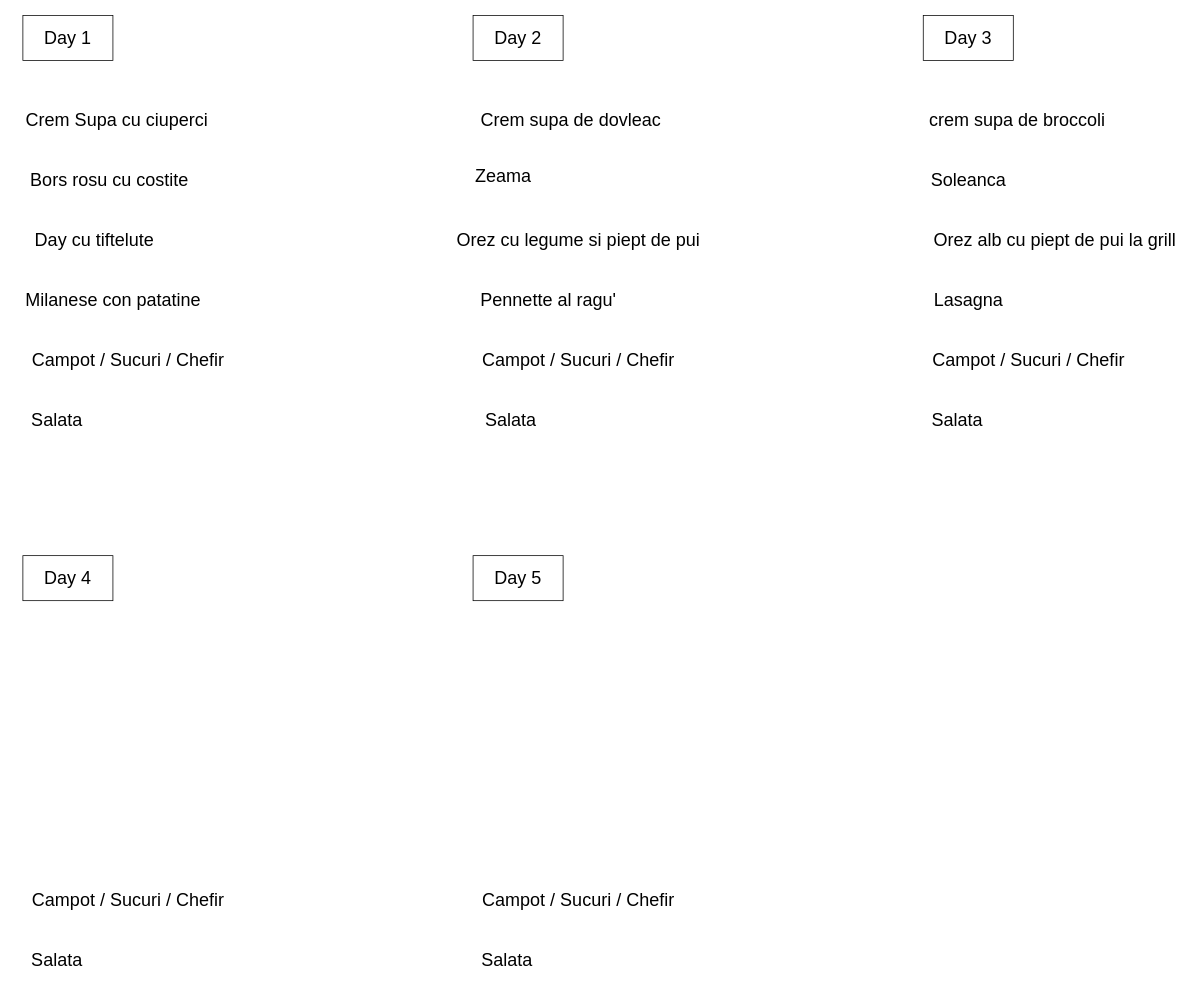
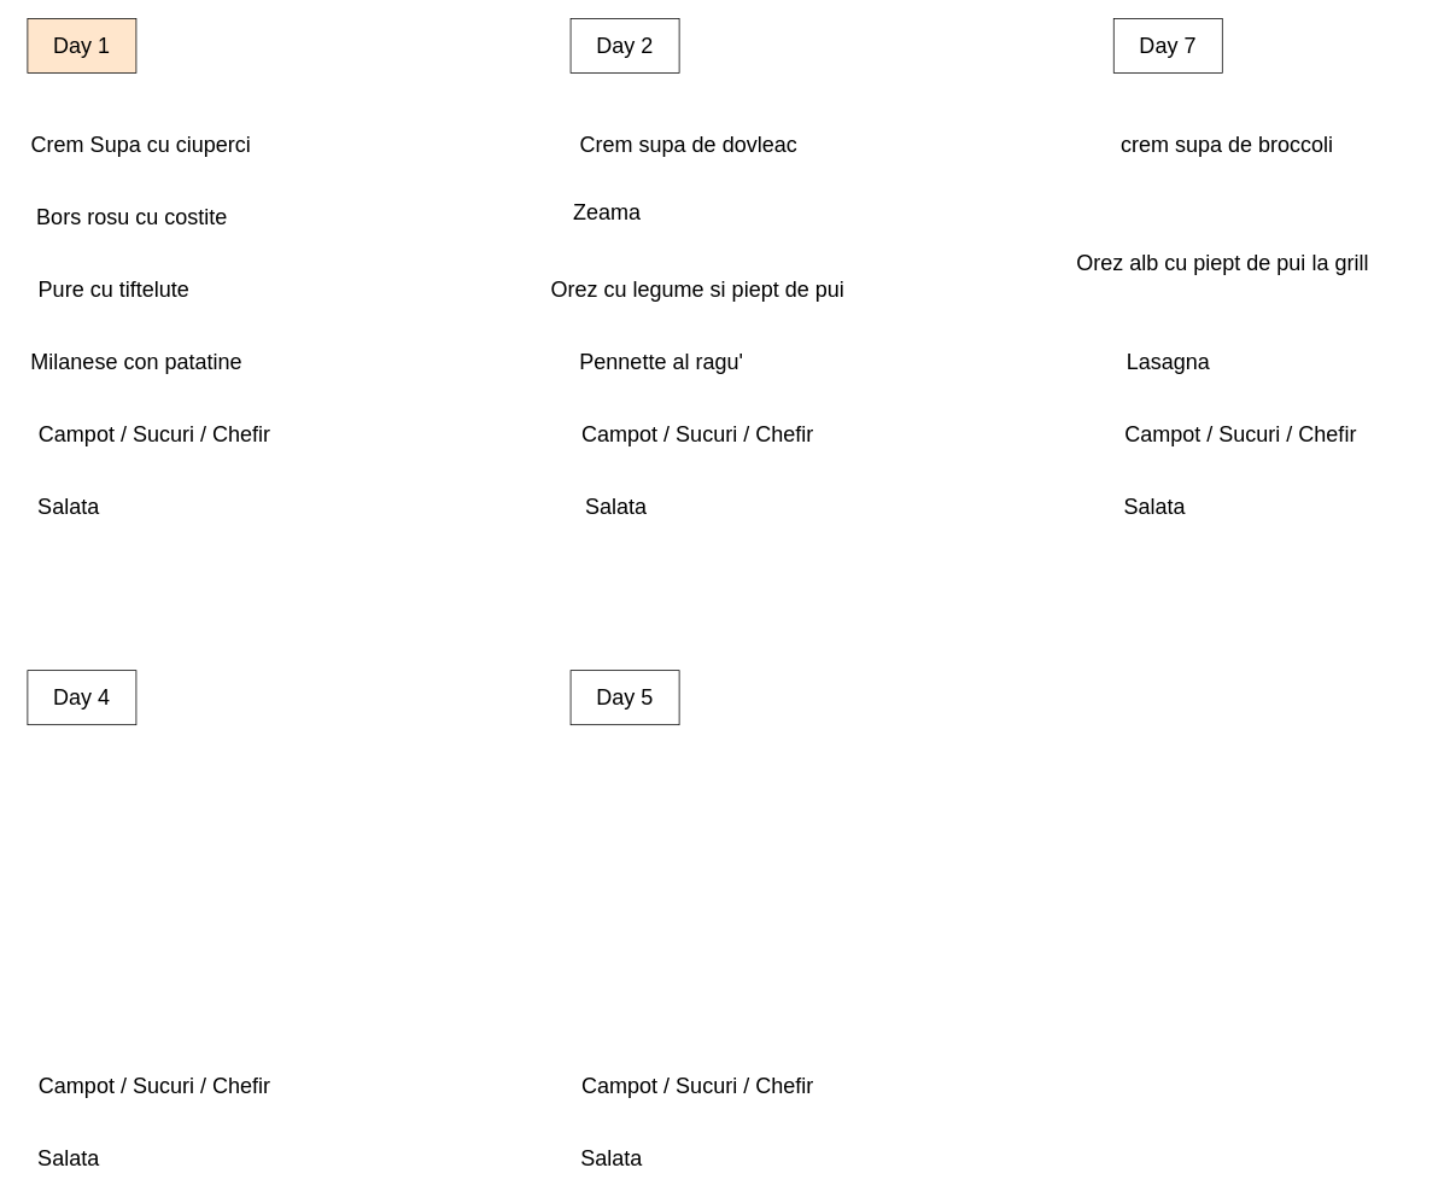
- <mxCell id="2" value="Day 1" style="whiteSpace=wrap;html=1;fontSize=24;" vertex="1" parent="1"><mxGeometry x="30" y="20" width="120" height="60" as="geometry" /></mxCell>
+ <mxCell id="2" value="Day 1" style="whiteSpace=wrap;html=1;fontSize=24;fillColor=#ffe6cc;" vertex="1" parent="1"><mxGeometry x="30" y="20" width="120" height="60" as="geometry" /></mxCell>
- <mxCell id="4" value="Day 3" style="whiteSpace=wrap;html=1;fontSize=24;" vertex="1" parent="1"><mxGeometry x="1230" y="20" width="120" height="60" as="geometry" /></mxCell>
+ <mxCell id="4" value="Day 7" style="whiteSpace=wrap;html=1;fontSize=24;" vertex="1" parent="1"><mxGeometry x="1230" y="20" width="120" height="60" as="geometry" /></mxCell>
- <mxCell id="28" value="Soleanca" style="text;html=1;align=center;verticalAlign=middle;resizable=0;points=[];autosize=1;strokeColor=none;fillColor=none;fontSize=24;" vertex="1" parent="1"><mxGeometry x="1230" y="220" width="120" height="40" as="geometry" /></mxCell>
- <mxCell id="9" value="Day cu tiftelute&lt;br&gt;" style="text;html=1;align=center;verticalAlign=middle;resizable=0;points=[];autosize=1;strokeColor=none;fillColor=none;fontSize=24;" vertex="1" parent="1"><mxGeometry x="30" y="300" width="190" height="40" as="geometry" /></mxCell>
+ <mxCell id="9" value="Pure cu tiftelute&lt;br&gt;" style="text;html=1;align=center;verticalAlign=middle;resizable=0;points=[];autosize=1;strokeColor=none;fillColor=none;fontSize=24;" vertex="1" parent="1"><mxGeometry x="30" y="300" width="190" height="40" as="geometry" /></mxCell>
- <mxCell id="22" value="Orez alb cu piept de pui la grill" style="text;html=1;align=center;verticalAlign=middle;resizable=0;points=[];autosize=1;strokeColor=none;fillColor=none;fontSize=24;" vertex="1" parent="1"><mxGeometry x="1230" y="300" width="350" height="40" as="geometry" /></mxCell>
+ <mxCell id="22" value="Orez alb cu piept de pui la grill" style="text;html=1;align=center;verticalAlign=middle;resizable=0;points=[];autosize=1;strokeColor=none;fillColor=none;fontSize=24;" vertex="1" parent="1"><mxGeometry x="1175" y="270" width="350" height="40" as="geometry" /></mxCell>
